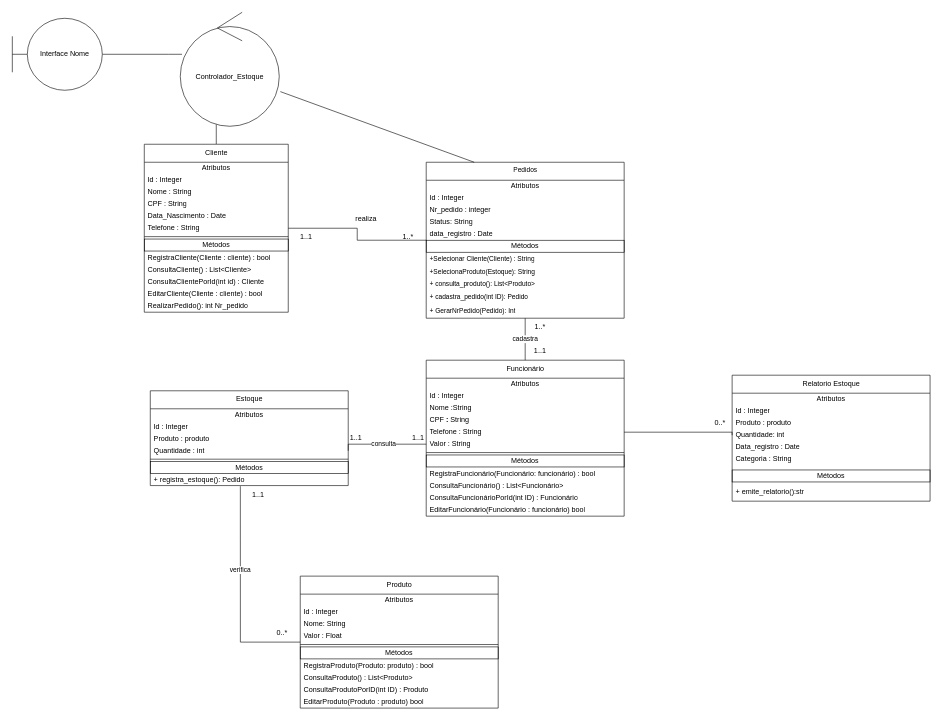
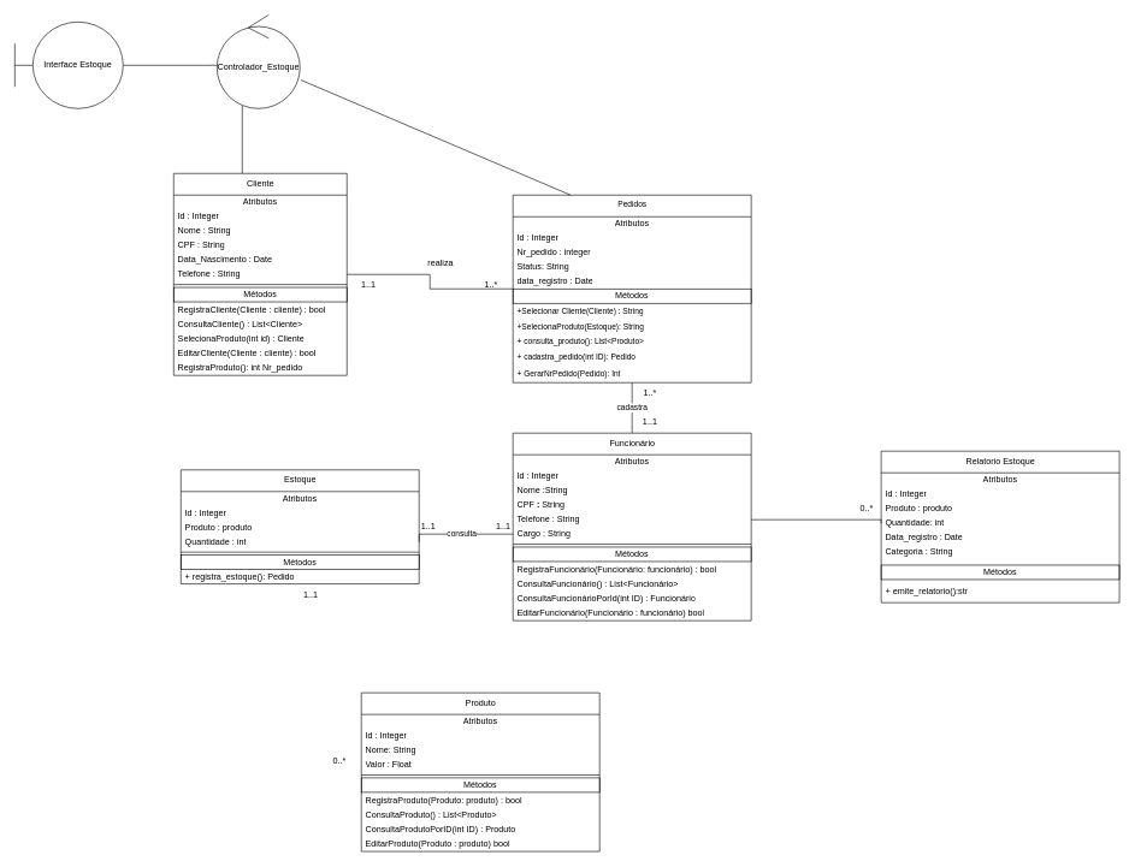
- <mxCell id="87" value="Interface Nome" style="shape=umlBoundary;whiteSpace=wrap;html=1;" vertex="1" parent="1"><mxGeometry x="20" y="30" width="150" height="120" as="geometry" /></mxCell>
+ <mxCell id="87" value="Interface Estoque" style="shape=umlBoundary;whiteSpace=wrap;html=1;" vertex="1" parent="1"><mxGeometry x="20" y="30" width="150" height="120" as="geometry" /></mxCell>
- <mxCell id="88" value="Controlador_Estoque" style="ellipse;shape=umlControl;whiteSpace=wrap;html=1;" vertex="1" parent="1"><mxGeometry x="300" y="20" width="165" height="190" as="geometry" /></mxCell>
+ <mxCell id="88" value="Controlador_Estoque" style="ellipse;shape=umlControl;whiteSpace=wrap;html=1;" vertex="1" parent="1"><mxGeometry x="300" y="20" width="115" height="130" as="geometry" /></mxCell>
- <mxCell id="14" value="ConsultaClientePorId(int id) : Cliente" style="text;html=1;strokeColor=none;fillColor=none;align=left;verticalAlign=middle;spacingLeft=4;spacingRight=4;overflow=hidden;rotatable=0;points=[[0,0.5],[1,0.5]];portConstraint=eastwest;" parent="3" vertex="1"><mxGeometry y="220" width="240" height="20" as="geometry" /></mxCell>
+ <mxCell id="14" value="SelecionaProduto(int id) : Cliente" style="text;html=1;strokeColor=none;fillColor=none;align=left;verticalAlign=middle;spacingLeft=4;spacingRight=4;overflow=hidden;rotatable=0;points=[[0,0.5],[1,0.5]];portConstraint=eastwest;" parent="3" vertex="1"><mxGeometry y="220" width="240" height="20" as="geometry" /></mxCell>
- <mxCell id="16" value="RealizarPedido(): int Nr_pedido" style="text;html=1;strokeColor=none;fillColor=none;align=left;verticalAlign=middle;spacingLeft=4;spacingRight=4;overflow=hidden;rotatable=0;points=[[0,0.5],[1,0.5]];portConstraint=eastwest;" parent="3" vertex="1"><mxGeometry y="260" width="240" height="20" as="geometry" /></mxCell>
+ <mxCell id="16" value="RegistraProduto(): int Nr_pedido" style="text;html=1;strokeColor=none;fillColor=none;align=left;verticalAlign=middle;spacingLeft=4;spacingRight=4;overflow=hidden;rotatable=0;points=[[0,0.5],[1,0.5]];portConstraint=eastwest;" parent="3" vertex="1"><mxGeometry y="260" width="240" height="20" as="geometry" /></mxCell>
- <mxCell id="23" value="Valor : String" style="text;html=1;strokeColor=none;fillColor=none;align=left;verticalAlign=middle;spacingLeft=4;spacingRight=4;overflow=hidden;rotatable=0;points=[[0,0.5],[1,0.5]];portConstraint=eastwest;" parent="17" vertex="1"><mxGeometry y="130" width="330" height="20" as="geometry" /></mxCell>
+ <mxCell id="23" value="Cargo : String" style="text;html=1;strokeColor=none;fillColor=none;align=left;verticalAlign=middle;spacingLeft=4;spacingRight=4;overflow=hidden;rotatable=0;points=[[0,0.5],[1,0.5]];portConstraint=eastwest;" parent="17" vertex="1"><mxGeometry y="130" width="330" height="20" as="geometry" /></mxCell>
- <mxCell id="30" value="verifica" style="edgeStyle=orthogonalEdgeStyle;rounded=0;orthogonalLoop=1;jettySize=auto;html=1;endArrow=none;endFill=0;entryX=0.455;entryY=1.05;entryDx=0;entryDy=0;entryPerimeter=0;" parent="1" source="31" target="63" edge="1"><mxGeometry x="0.222" relative="1" as="geometry"><mxPoint x="870" y="900" as="targetPoint" /><Array as="points"><mxPoint x="400" y="1070" /></Array><mxPoint as="offset" /></mxGeometry></mxCell>
